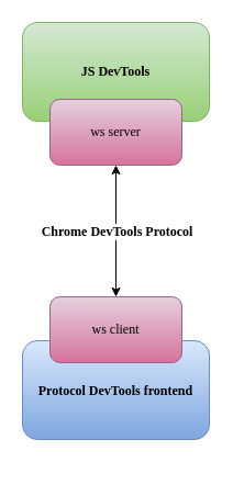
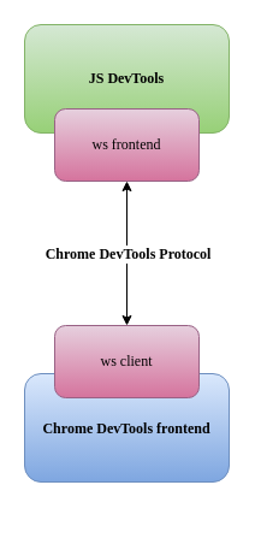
- <mxCell id="4" value="ws server" style="rounded=1;whiteSpace=wrap;html=1;fontFamily=Fira Code Retina;fillColor=#e6d0de;gradientColor=#d5739d;strokeColor=#996185;" vertex="1" parent="2"><mxGeometry x="25" y="70" width="120" height="60" as="geometry" /></mxCell>
+ <mxCell id="4" value="ws frontend" style="rounded=1;whiteSpace=wrap;html=1;fontFamily=Fira Code Retina;fillColor=#e6d0de;gradientColor=#d5739d;strokeColor=#996185;" vertex="1" parent="2"><mxGeometry x="25" y="70" width="120" height="60" as="geometry" /></mxCell>
- <mxCell id="6" value="&lt;b style=&quot;line-height: 1.5;&quot;&gt;Protocol DevTools frontend&lt;/b&gt;" style="rounded=1;whiteSpace=wrap;html=1;fontFamily=Fira Code Retina;fillColor=#dae8fc;gradientColor=#7ea6e0;strokeColor=#6c8ebf;" vertex="1" parent="5"><mxGeometry width="170" height="90" as="geometry" /></mxCell>
+ <mxCell id="6" value="&lt;b style=&quot;line-height: 1.5;&quot;&gt;Chrome DevTools frontend&lt;/b&gt;" style="rounded=1;whiteSpace=wrap;html=1;fontFamily=Fira Code Retina;fillColor=#dae8fc;gradientColor=#7ea6e0;strokeColor=#6c8ebf;" vertex="1" parent="5"><mxGeometry width="170" height="90" as="geometry" /></mxCell>
